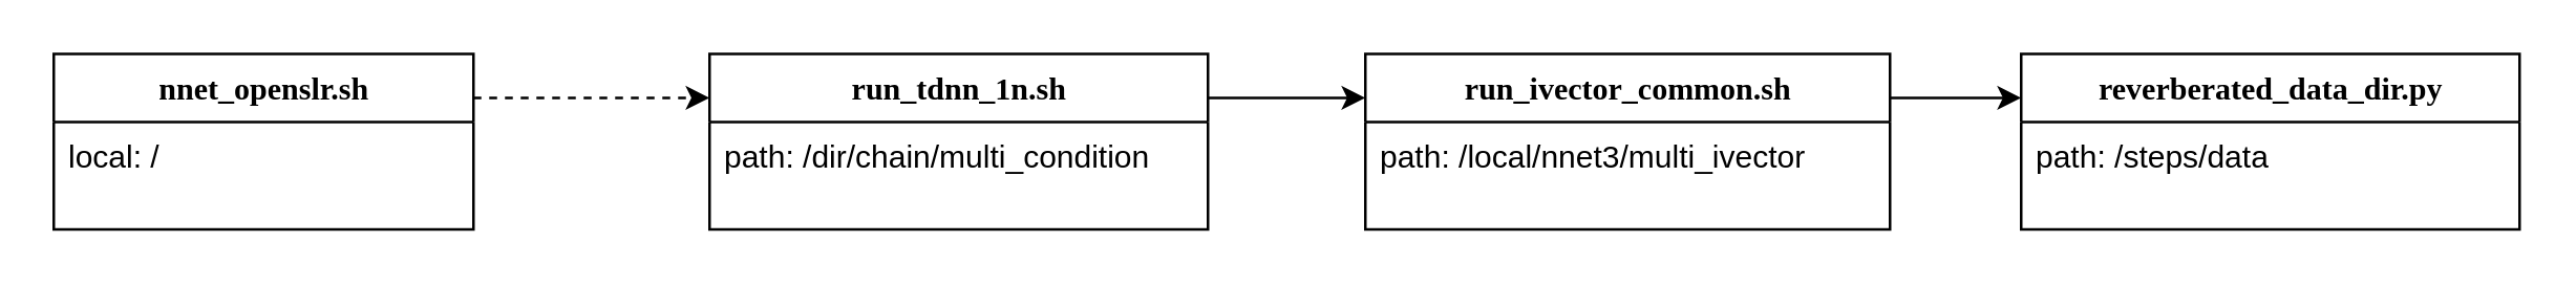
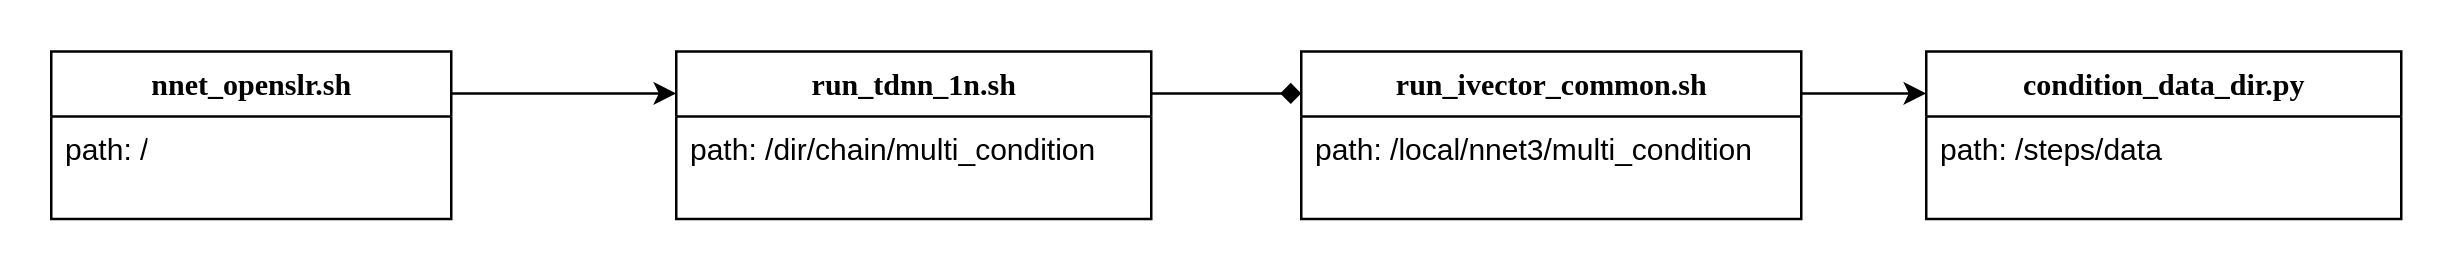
- <mxCell id="7" value="reverberated_data_dir.py" style="swimlane;html=1;fontStyle=1;align=center;verticalAlign=top;childLayout=stackLayout;horizontal=1;startSize=26;horizontalStack=0;resizeParent=1;resizeLast=0;collapsible=1;marginBottom=0;swimlaneFillColor=#ffffff;rounded=0;shadow=0;comic=0;labelBackgroundColor=none;strokeWidth=1;fillColor=none;fontFamily=Verdana;fontSize=12" parent="1" vertex="1"><mxGeometry x="770" y="20" width="190" height="67" as="geometry" /></mxCell>
+ <mxCell id="7" value="condition_data_dir.py" style="swimlane;html=1;fontStyle=1;align=center;verticalAlign=top;childLayout=stackLayout;horizontal=1;startSize=26;horizontalStack=0;resizeParent=1;resizeLast=0;collapsible=1;marginBottom=0;swimlaneFillColor=#ffffff;rounded=0;shadow=0;comic=0;labelBackgroundColor=none;strokeWidth=1;fillColor=none;fontFamily=Verdana;fontSize=12" parent="1" vertex="1"><mxGeometry x="770" y="20" width="190" height="67" as="geometry" /></mxCell>
- <mxCell id="11" value="" style="endArrow=classic;html=1;exitX=1;exitY=0.25;exitDx=0;exitDy=0;entryX=0;entryY=0.25;entryDx=0;entryDy=0;dashed=1;" edge="1" parent="1" source="2" target="4"><mxGeometry width="50" height="50" relative="1" as="geometry"><mxPoint x="180" y="85" as="sourcePoint" /><mxPoint x="290" y="59" as="targetPoint" /></mxGeometry></mxCell>
+ <mxCell id="11" value="" style="endArrow=classic;html=1;exitX=1;exitY=0.25;exitDx=0;exitDy=0;entryX=0;entryY=0.25;entryDx=0;entryDy=0;" edge="1" parent="1" source="2" target="4"><mxGeometry width="50" height="50" relative="1" as="geometry"><mxPoint x="180" y="85" as="sourcePoint" /><mxPoint x="290" y="59" as="targetPoint" /></mxGeometry></mxCell>
- <mxCell id="10" value="" style="endArrow=classic;html=1;exitX=1;exitY=0.25;exitDx=0;exitDy=0;entryX=0;entryY=0.25;entryDx=0;entryDy=0;" edge="1" parent="1" source="4" target="5"><mxGeometry width="50" height="50" relative="1" as="geometry"><mxPoint x="490" y="59" as="sourcePoint" /><mxPoint x="588" y="59" as="targetPoint" /></mxGeometry></mxCell>
+ <mxCell id="10" value="" style="endArrow=diamond;html=1;exitX=1;exitY=0.25;exitDx=0;exitDy=0;entryX=0;entryY=0.25;entryDx=0;entryDy=0;" edge="1" parent="1" source="4" target="5"><mxGeometry width="50" height="50" relative="1" as="geometry"><mxPoint x="490" y="59" as="sourcePoint" /><mxPoint x="588" y="59" as="targetPoint" /></mxGeometry></mxCell>
- <mxCell id="3" value="local: /" style="text;html=1;strokeColor=none;fillColor=none;align=left;verticalAlign=top;spacingLeft=4;spacingRight=4;whiteSpace=wrap;overflow=hidden;rotatable=0;points=[[0,0.5],[1,0.5]];portConstraint=eastwest;" parent="2" vertex="1"><mxGeometry y="26" width="160" height="26" as="geometry" /></mxCell>
+ <mxCell id="3" value="path: /" style="text;html=1;strokeColor=none;fillColor=none;align=left;verticalAlign=top;spacingLeft=4;spacingRight=4;whiteSpace=wrap;overflow=hidden;rotatable=0;points=[[0,0.5],[1,0.5]];portConstraint=eastwest;" parent="2" vertex="1"><mxGeometry y="26" width="160" height="26" as="geometry" /></mxCell>
- <mxCell id="6" value="path: /local/nnet3/multi_ivector" style="text;html=1;strokeColor=none;fillColor=none;align=left;verticalAlign=top;spacingLeft=4;spacingRight=4;whiteSpace=wrap;overflow=hidden;rotatable=0;points=[[0,0.5],[1,0.5]];portConstraint=eastwest;" parent="5" vertex="1"><mxGeometry y="26" width="200" height="26" as="geometry" /></mxCell>
+ <mxCell id="6" value="path: /local/nnet3/multi_condition" style="text;html=1;strokeColor=none;fillColor=none;align=left;verticalAlign=top;spacingLeft=4;spacingRight=4;whiteSpace=wrap;overflow=hidden;rotatable=0;points=[[0,0.5],[1,0.5]];portConstraint=eastwest;" parent="5" vertex="1"><mxGeometry y="26" width="200" height="26" as="geometry" /></mxCell>
